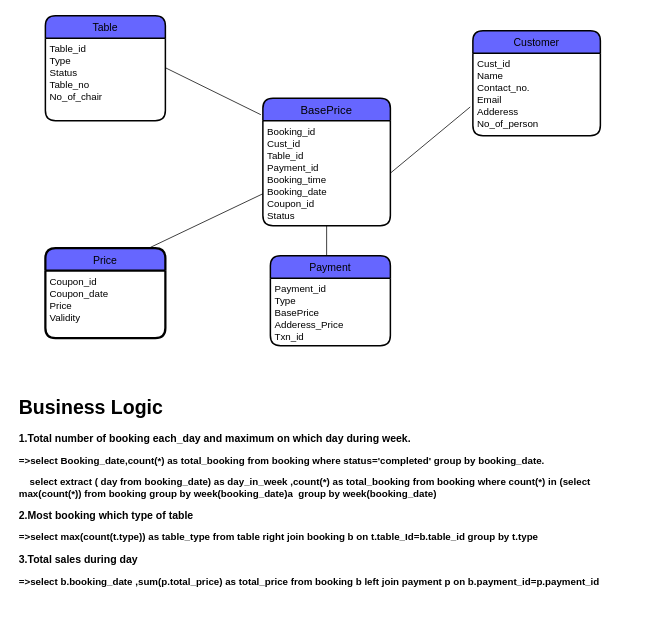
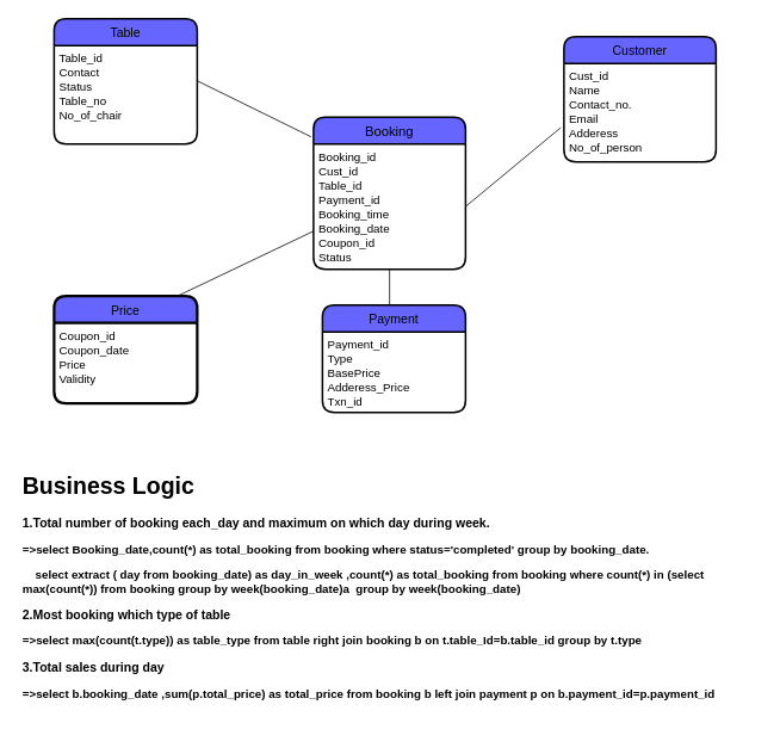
- <mxCell id="5" value="Table_id&#10;Type&#10;Status&#10;Table_no&#10;No_of_chair&#10;" style="align=left;strokeColor=none;fillColor=none;spacingLeft=4;fontSize=13;verticalAlign=top;resizable=0;rotatable=0;part=1;" vertex="1" parent="4"><mxGeometry y="30" width="160" height="110" as="geometry" /></mxCell>
+ <mxCell id="5" value="Table_id&#10;Contact&#10;Status&#10;Table_no&#10;No_of_chair&#10;" style="align=left;strokeColor=none;fillColor=none;spacingLeft=4;fontSize=13;verticalAlign=top;resizable=0;rotatable=0;part=1;" vertex="1" parent="4"><mxGeometry y="30" width="160" height="110" as="geometry" /></mxCell>
- <mxCell id="2" value="BasePrice" style="swimlane;childLayout=stackLayout;horizontal=1;startSize=30;horizontalStack=0;rounded=1;fontSize=15;fontStyle=0;strokeWidth=2;resizeParent=0;resizeLast=1;shadow=0;dashed=0;align=center;fillColor=#6666FF;" vertex="1" parent="1"><mxGeometry x="350" y="130" width="170" height="170" as="geometry" /></mxCell>
+ <mxCell id="2" value="Booking" style="swimlane;childLayout=stackLayout;horizontal=1;startSize=30;horizontalStack=0;rounded=1;fontSize=15;fontStyle=0;strokeWidth=2;resizeParent=0;resizeLast=1;shadow=0;dashed=0;align=center;fillColor=#6666FF;" vertex="1" parent="1"><mxGeometry x="350" y="130" width="170" height="170" as="geometry" /></mxCell>
